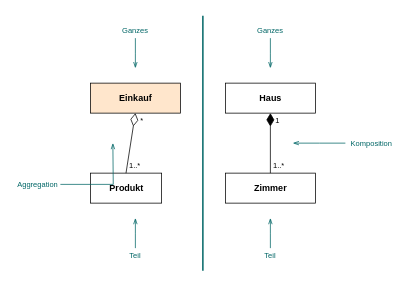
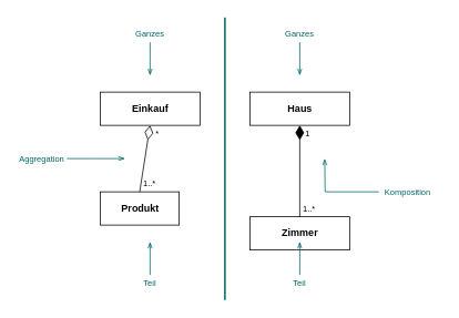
- <mxCell id="2" value="&lt;b&gt;Einkauf&lt;/b&gt;" style="html=1;fontStyle=0;fillColor=#ffe6cc;" vertex="1" parent="1"><mxGeometry x="120" y="110" width="120" height="40" as="geometry" /></mxCell>
+ <mxCell id="2" value="&lt;b&gt;Einkauf&lt;/b&gt;" style="html=1;fontStyle=0" vertex="1" parent="1"><mxGeometry x="120" y="110" width="120" height="40" as="geometry" /></mxCell>
- <mxCell id="21" value="Komposition" style="text;html=1;strokeColor=none;fillColor=none;align=center;verticalAlign=middle;whiteSpace=wrap;rounded=0;fontSize=10;fontColor=#006666;" vertex="1" parent="1"><mxGeometry x="460" y="180" width="70" height="20" as="geometry" /></mxCell>
+ <mxCell id="21" value="Komposition" style="text;html=1;strokeColor=none;fillColor=none;align=center;verticalAlign=middle;whiteSpace=wrap;rounded=0;fontSize=10;fontColor=#006666;" vertex="1" parent="1"><mxGeometry x="455" y="220" width="70" height="20" as="geometry" /></mxCell>
- <mxCell id="10" value="Aggregation" style="text;html=1;strokeColor=none;fillColor=none;align=center;verticalAlign=middle;whiteSpace=wrap;rounded=0;fontSize=10;fontColor=#006666;" vertex="1" parent="1"><mxGeometry x="20" y="235" width="60" height="20" as="geometry" /></mxCell>
+ <mxCell id="10" value="Aggregation" style="text;html=1;strokeColor=none;fillColor=none;align=center;verticalAlign=middle;whiteSpace=wrap;rounded=0;fontSize=10;fontColor=#006666;" vertex="1" parent="1"><mxGeometry x="20" y="180" width="60" height="20" as="geometry" /></mxCell>
- <mxCell id="14" value="&lt;b&gt;Zimmer&lt;/b&gt;" style="html=1;fontStyle=0" vertex="1" parent="1"><mxGeometry x="300" y="230" width="120" height="40" as="geometry" /></mxCell>
+ <mxCell id="14" value="&lt;b&gt;Zimmer&lt;/b&gt;" style="html=1;fontStyle=0" vertex="1" parent="1"><mxGeometry x="300" y="260" width="120" height="40" as="geometry" /></mxCell>
